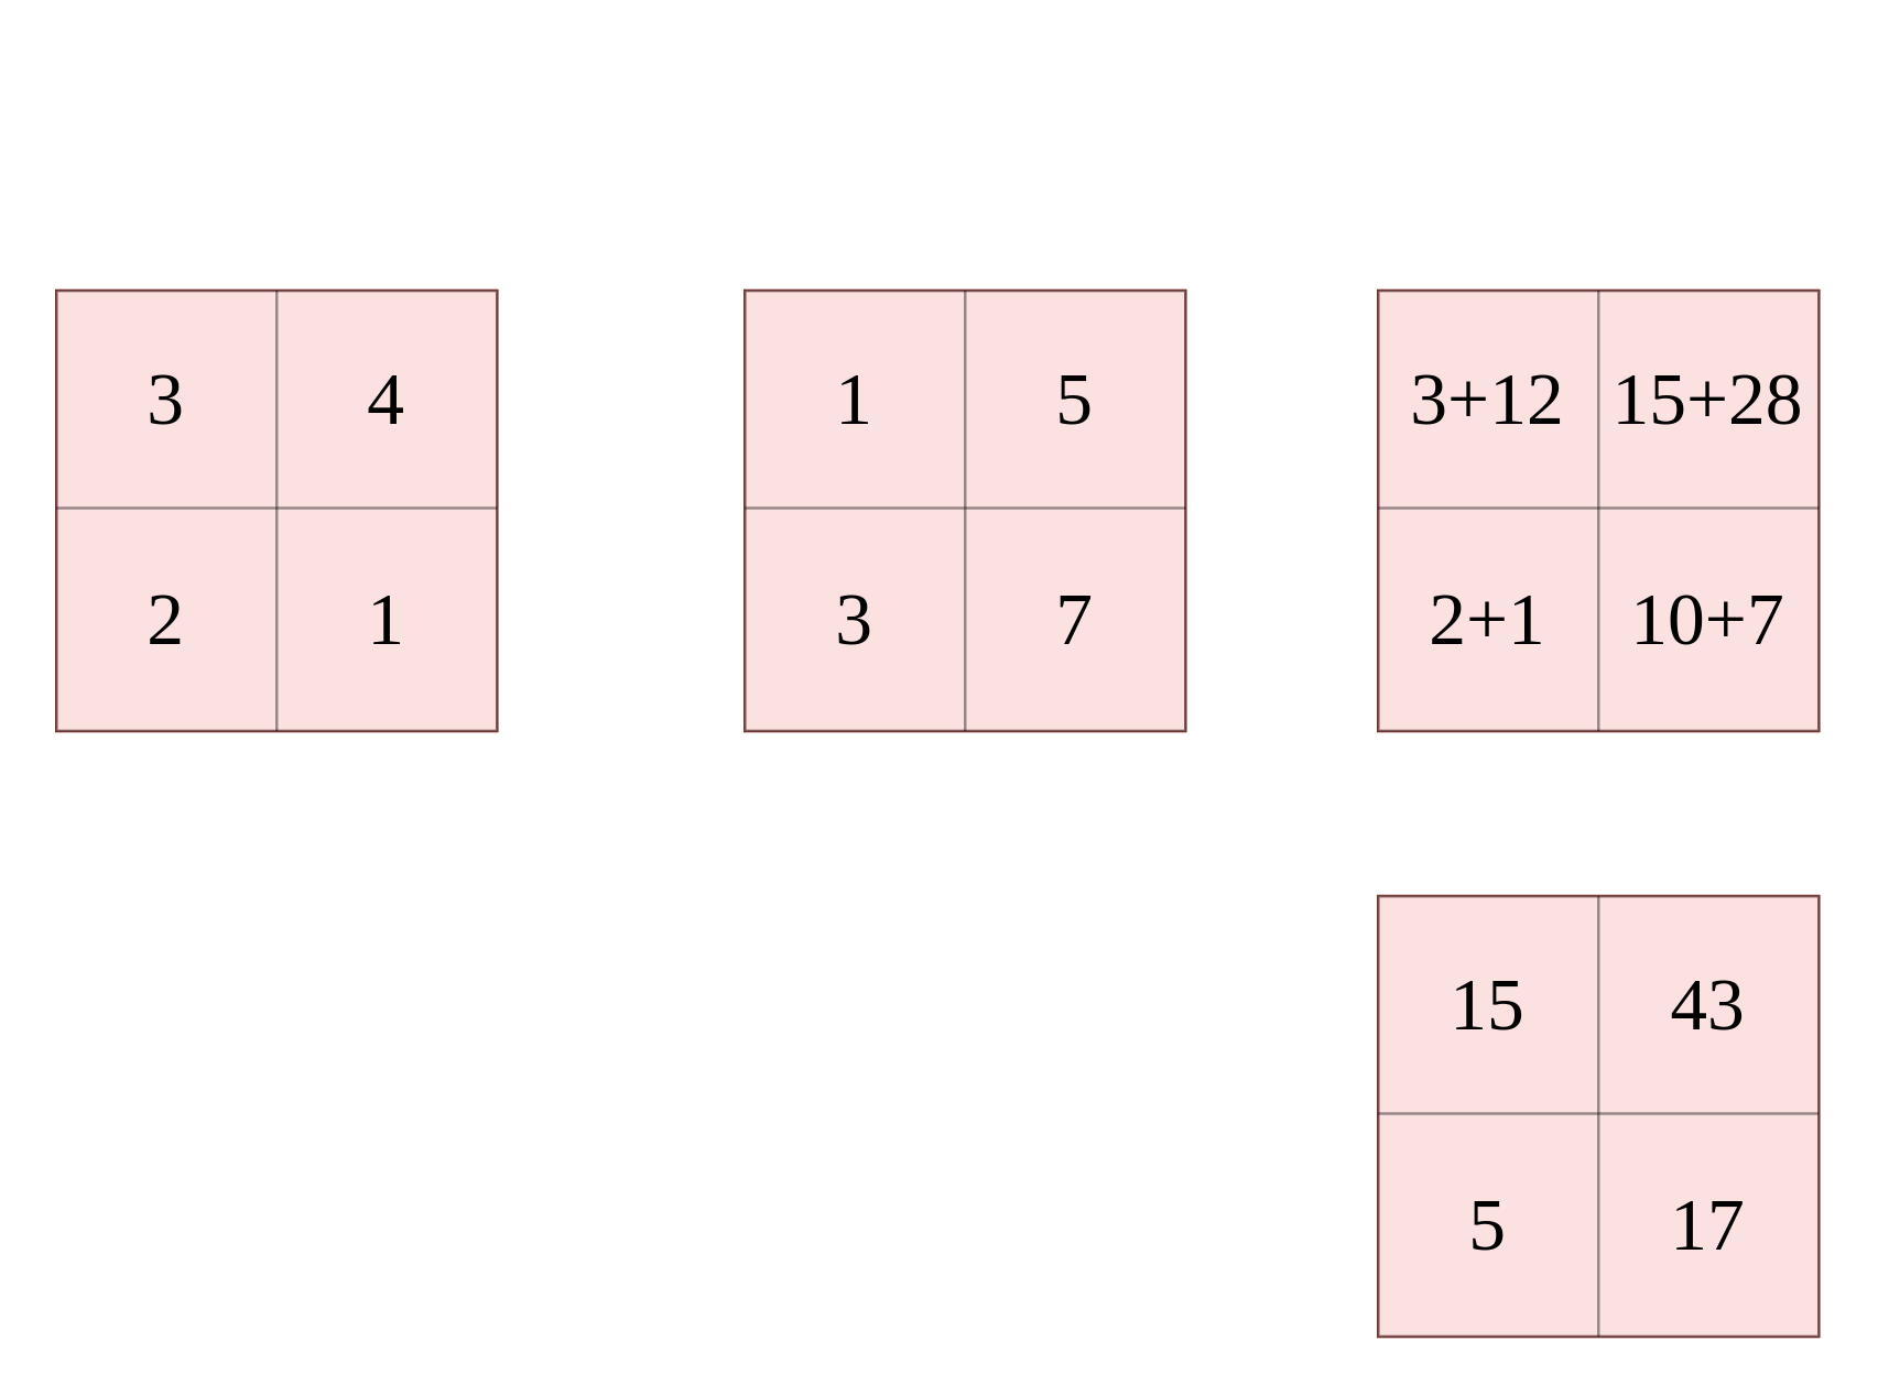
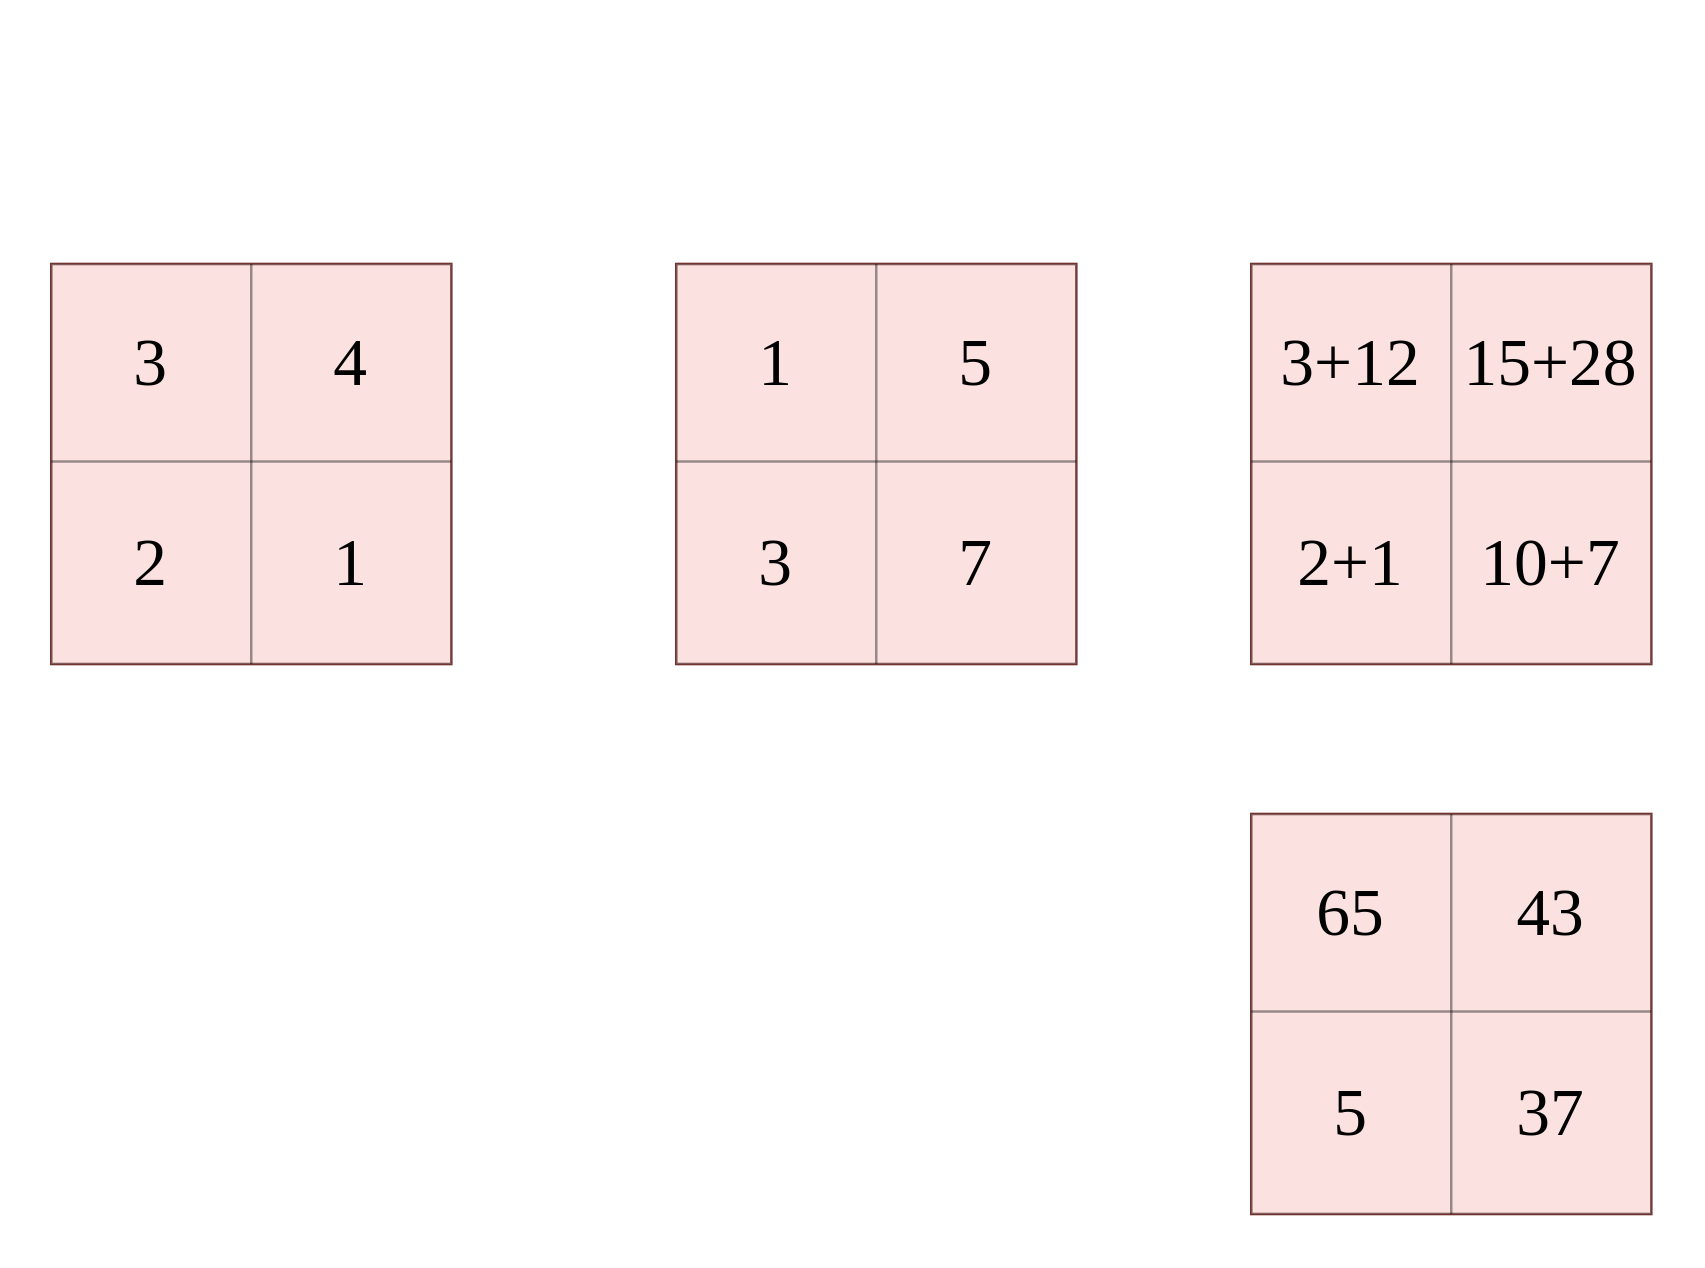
- <mxCell id="32" value="15" style="shape=partialRectangle;html=1;whiteSpace=wrap;connectable=0;fillColor=none;top=0;left=0;bottom=0;right=0;overflow=hidden;fontFamily=Comic Sans MS;fontSize=27;horizontal=1;" vertex="1" parent="31"><mxGeometry width="80" height="79" as="geometry"><mxRectangle width="80" height="79" as="alternateBounds" /></mxGeometry></mxCell>
+ <mxCell id="32" value="65" style="shape=partialRectangle;html=1;whiteSpace=wrap;connectable=0;fillColor=none;top=0;left=0;bottom=0;right=0;overflow=hidden;fontFamily=Comic Sans MS;fontSize=27;horizontal=1;" vertex="1" parent="31"><mxGeometry width="80" height="79" as="geometry"><mxRectangle width="80" height="79" as="alternateBounds" /></mxGeometry></mxCell>
- <mxCell id="36" value="17" style="shape=partialRectangle;html=1;whiteSpace=wrap;connectable=0;fillColor=none;top=0;left=0;bottom=0;right=0;overflow=hidden;fontSize=27;fontFamily=Comic Sans MS;horizontal=1;" vertex="1" parent="34"><mxGeometry x="80" width="80" height="81" as="geometry"><mxRectangle width="80" height="81" as="alternateBounds" /></mxGeometry></mxCell>
+ <mxCell id="36" value="37" style="shape=partialRectangle;html=1;whiteSpace=wrap;connectable=0;fillColor=none;top=0;left=0;bottom=0;right=0;overflow=hidden;fontSize=27;fontFamily=Comic Sans MS;horizontal=1;" vertex="1" parent="34"><mxGeometry x="80" width="80" height="81" as="geometry"><mxRectangle width="80" height="81" as="alternateBounds" /></mxGeometry></mxCell>
